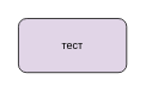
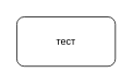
- <mxCell id="2" value="тест" style="rounded=1;whiteSpace=wrap;html=1;fillColor=#e1d5e7;" vertex="1" parent="1"><mxGeometry x="20" y="20" width="120" height="60" as="geometry" /></mxCell>
+ <mxCell id="2" value="тест" style="rounded=1;whiteSpace=wrap;html=1;" vertex="1" parent="1"><mxGeometry x="20" y="20" width="120" height="60" as="geometry" /></mxCell>
